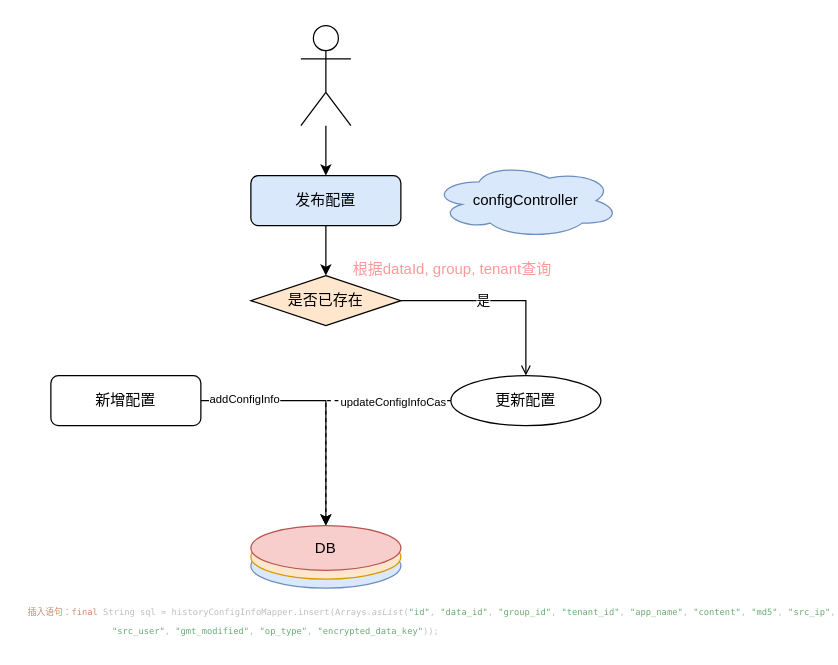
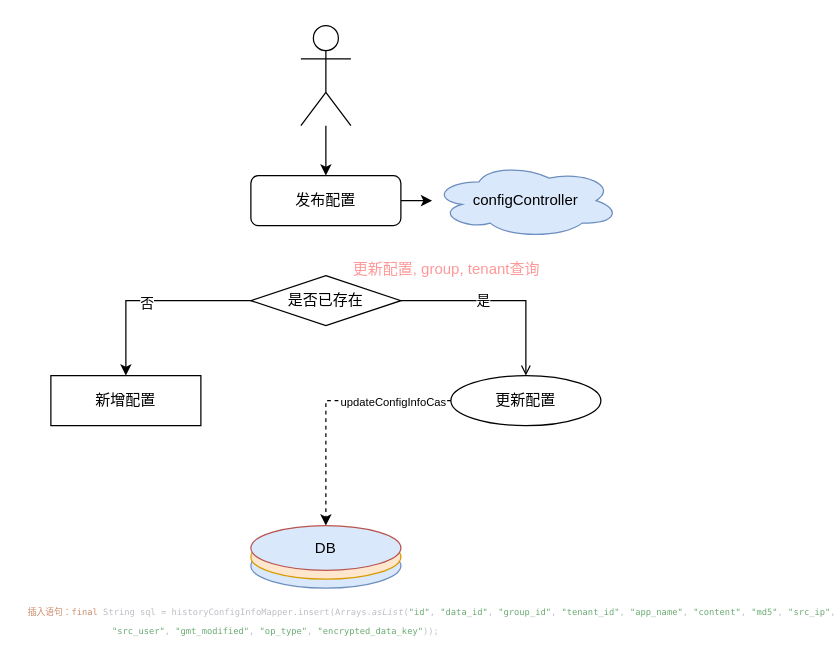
- <mxCell id="5" value="发布配置" style="rounded=1;whiteSpace=wrap;html=1;fillColor=#dae8fc;" vertex="1" parent="1"><mxGeometry x="200" y="140" width="120" height="40" as="geometry" /></mxCell>
+ <mxCell id="5" value="发布配置" style="rounded=1;whiteSpace=wrap;html=1;" vertex="1" parent="1"><mxGeometry x="200" y="140" width="120" height="40" as="geometry" /></mxCell>
- <mxCell id="4" style="edgeStyle=orthogonalEdgeStyle;rounded=0;orthogonalLoop=1;jettySize=auto;html=1;entryX=0.5;entryY=0;entryDx=0;entryDy=0;" edge="1" parent="1" source="5" target="10"><mxGeometry relative="1" as="geometry" /></mxCell>
+ <mxCell id="4" style="edgeStyle=orthogonalEdgeStyle;rounded=0;orthogonalLoop=1;jettySize=auto;html=1;" edge="1" parent="1" source="5" target="23"><mxGeometry relative="1" as="geometry" /></mxCell>
- <mxCell id="21" value="&lt;font style=&quot;color: rgb(255, 153, 153);&quot;&gt;根据dataId, group, tenant查询&lt;/font&gt;" style="text;html=1;align=left;verticalAlign=middle;whiteSpace=wrap;rounded=0;" vertex="1" parent="1"><mxGeometry x="280" y="200" width="180" height="30" as="geometry" /></mxCell>
+ <mxCell id="21" value="&lt;font style=&quot;color: rgb(255, 153, 153);&quot;&gt;更新配置, group, tenant查询&lt;/font&gt;" style="text;html=1;align=left;verticalAlign=middle;whiteSpace=wrap;rounded=0;" vertex="1" parent="1"><mxGeometry x="280" y="200" width="180" height="30" as="geometry" /></mxCell>
+ <mxCell id="6" style="edgeStyle=orthogonalEdgeStyle;rounded=0;orthogonalLoop=1;jettySize=auto;html=1;entryX=0.5;entryY=0;entryDx=0;entryDy=0;" edge="1" parent="1" source="10" target="13"><mxGeometry relative="1" as="geometry" /></mxCell>
+ <mxCell id="7" value="否" style="edgeLabel;html=1;align=center;verticalAlign=middle;resizable=0;points=[];" vertex="1" connectable="0" parent="6"><mxGeometry x="0.051" y="1" relative="1" as="geometry"><mxPoint as="offset" /></mxGeometry></mxCell>
- <mxCell id="10" value="是否已存在" style="rhombus;whiteSpace=wrap;html=1;fillColor=#ffe6cc;" vertex="1" parent="1"><mxGeometry x="200" y="220" width="120" height="40" as="geometry" /></mxCell>
+ <mxCell id="10" value="是否已存在" style="rhombus;whiteSpace=wrap;html=1;" vertex="1" parent="1"><mxGeometry x="200" y="220" width="120" height="40" as="geometry" /></mxCell>
- <mxCell id="13" value="新增配置" style="rounded=1;whiteSpace=wrap;html=1;" vertex="1" parent="1"><mxGeometry x="40" y="300" width="120" height="40" as="geometry" /></mxCell>
+ <mxCell id="13" value="新增配置" style="whiteSpace=wrap;html=1;rounded=0;" vertex="1" parent="1"><mxGeometry x="40" y="300" width="120" height="40" as="geometry" /></mxCell>
- <mxCell id="11" style="edgeStyle=orthogonalEdgeStyle;rounded=0;orthogonalLoop=1;jettySize=auto;html=1;entryX=0.5;entryY=0;entryDx=0;entryDy=0;" edge="1" parent="1" source="13" target="20"><mxGeometry relative="1" as="geometry" /></mxCell>
- <mxCell id="12" value="addConfigInfo" style="edgeLabel;html=1;align=center;verticalAlign=middle;resizable=0;points=[];fontSize=9;" vertex="1" connectable="0" parent="11"><mxGeometry x="-0.663" y="2" relative="1" as="geometry"><mxPoint as="offset" /></mxGeometry></mxCell>
- <mxCell id="20" value="DB" style="ellipse;whiteSpace=wrap;html=1;fillColor=#f8cecc;strokeColor=#b85450;" vertex="1" parent="17"><mxGeometry width="120" height="35.714" as="geometry" /></mxCell>
+ <mxCell id="20" value="DB" style="ellipse;whiteSpace=wrap;html=1;fillColor=#dae8fc;strokeColor=#b85450;" vertex="1" parent="17"><mxGeometry width="120" height="35.714" as="geometry" /></mxCell>
